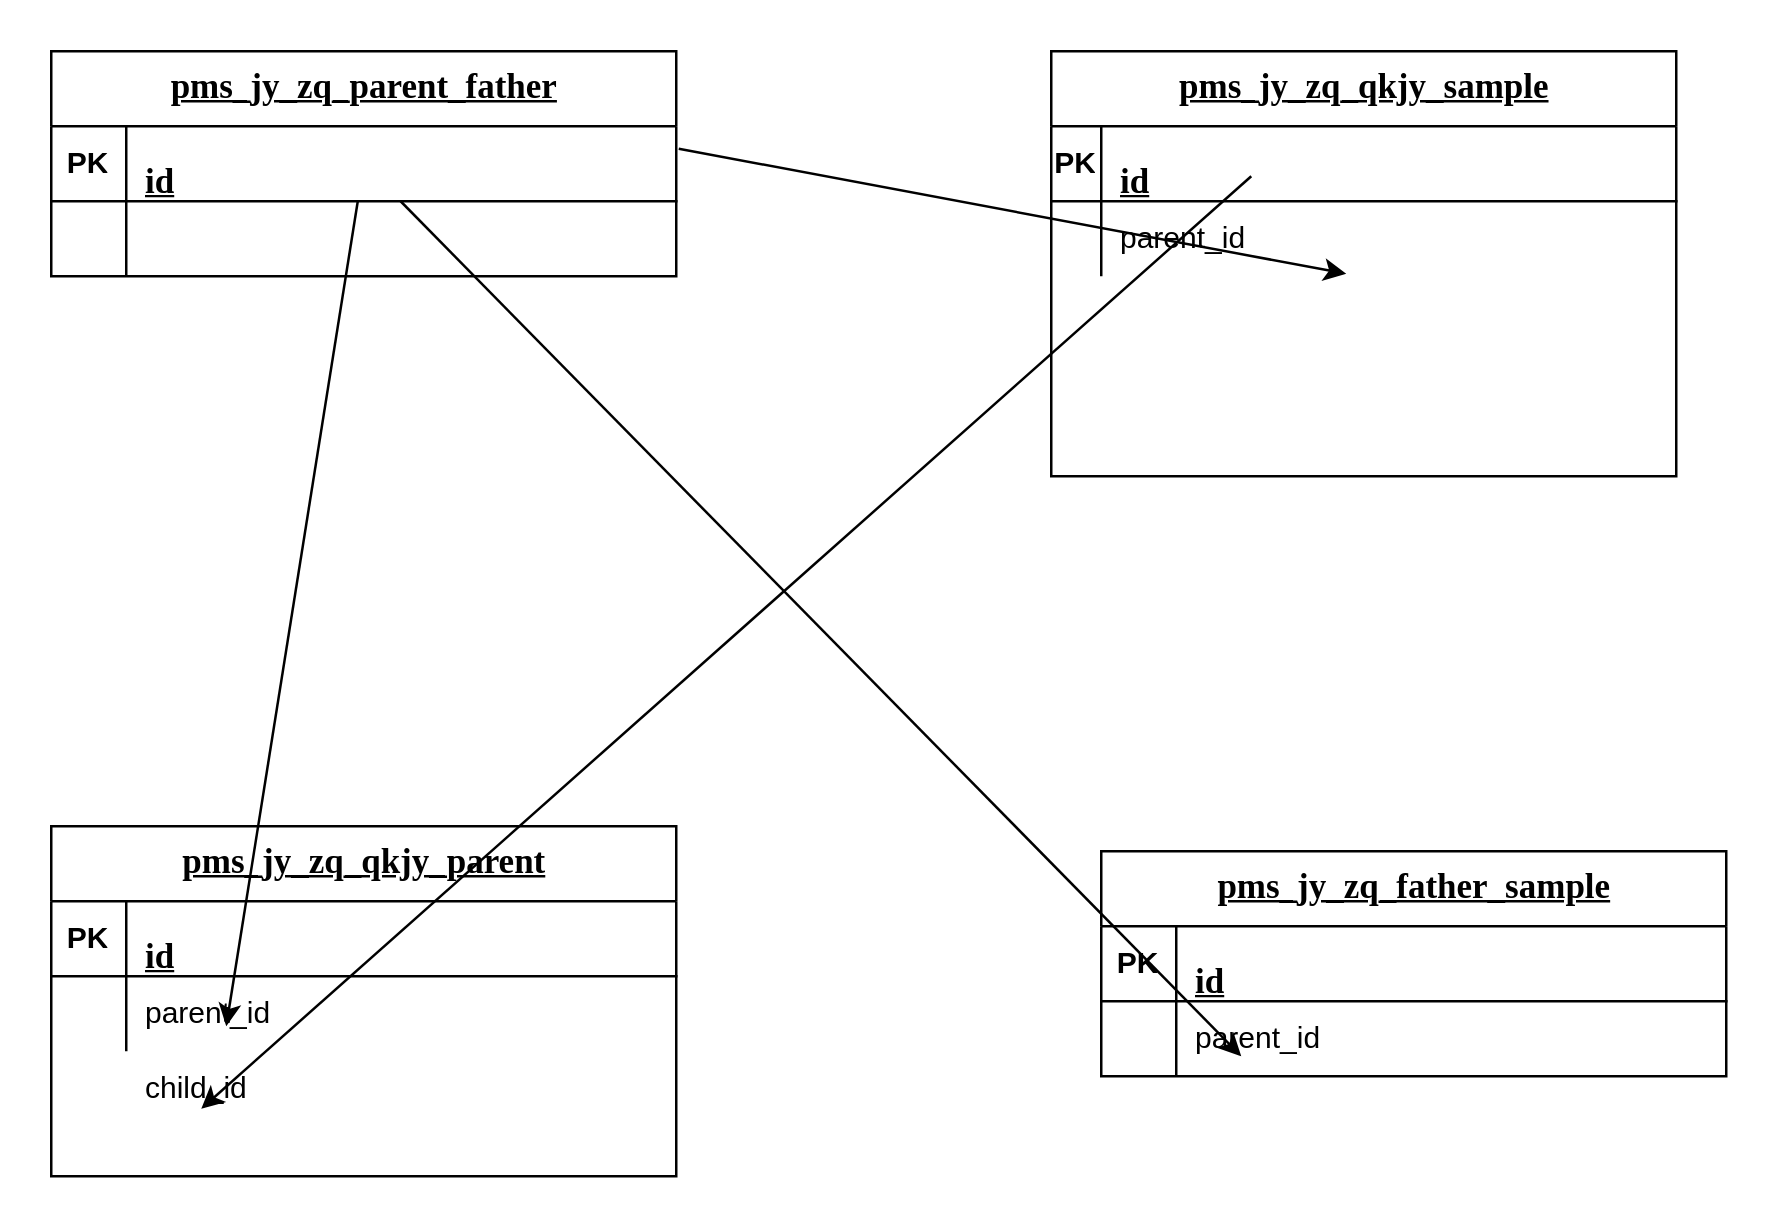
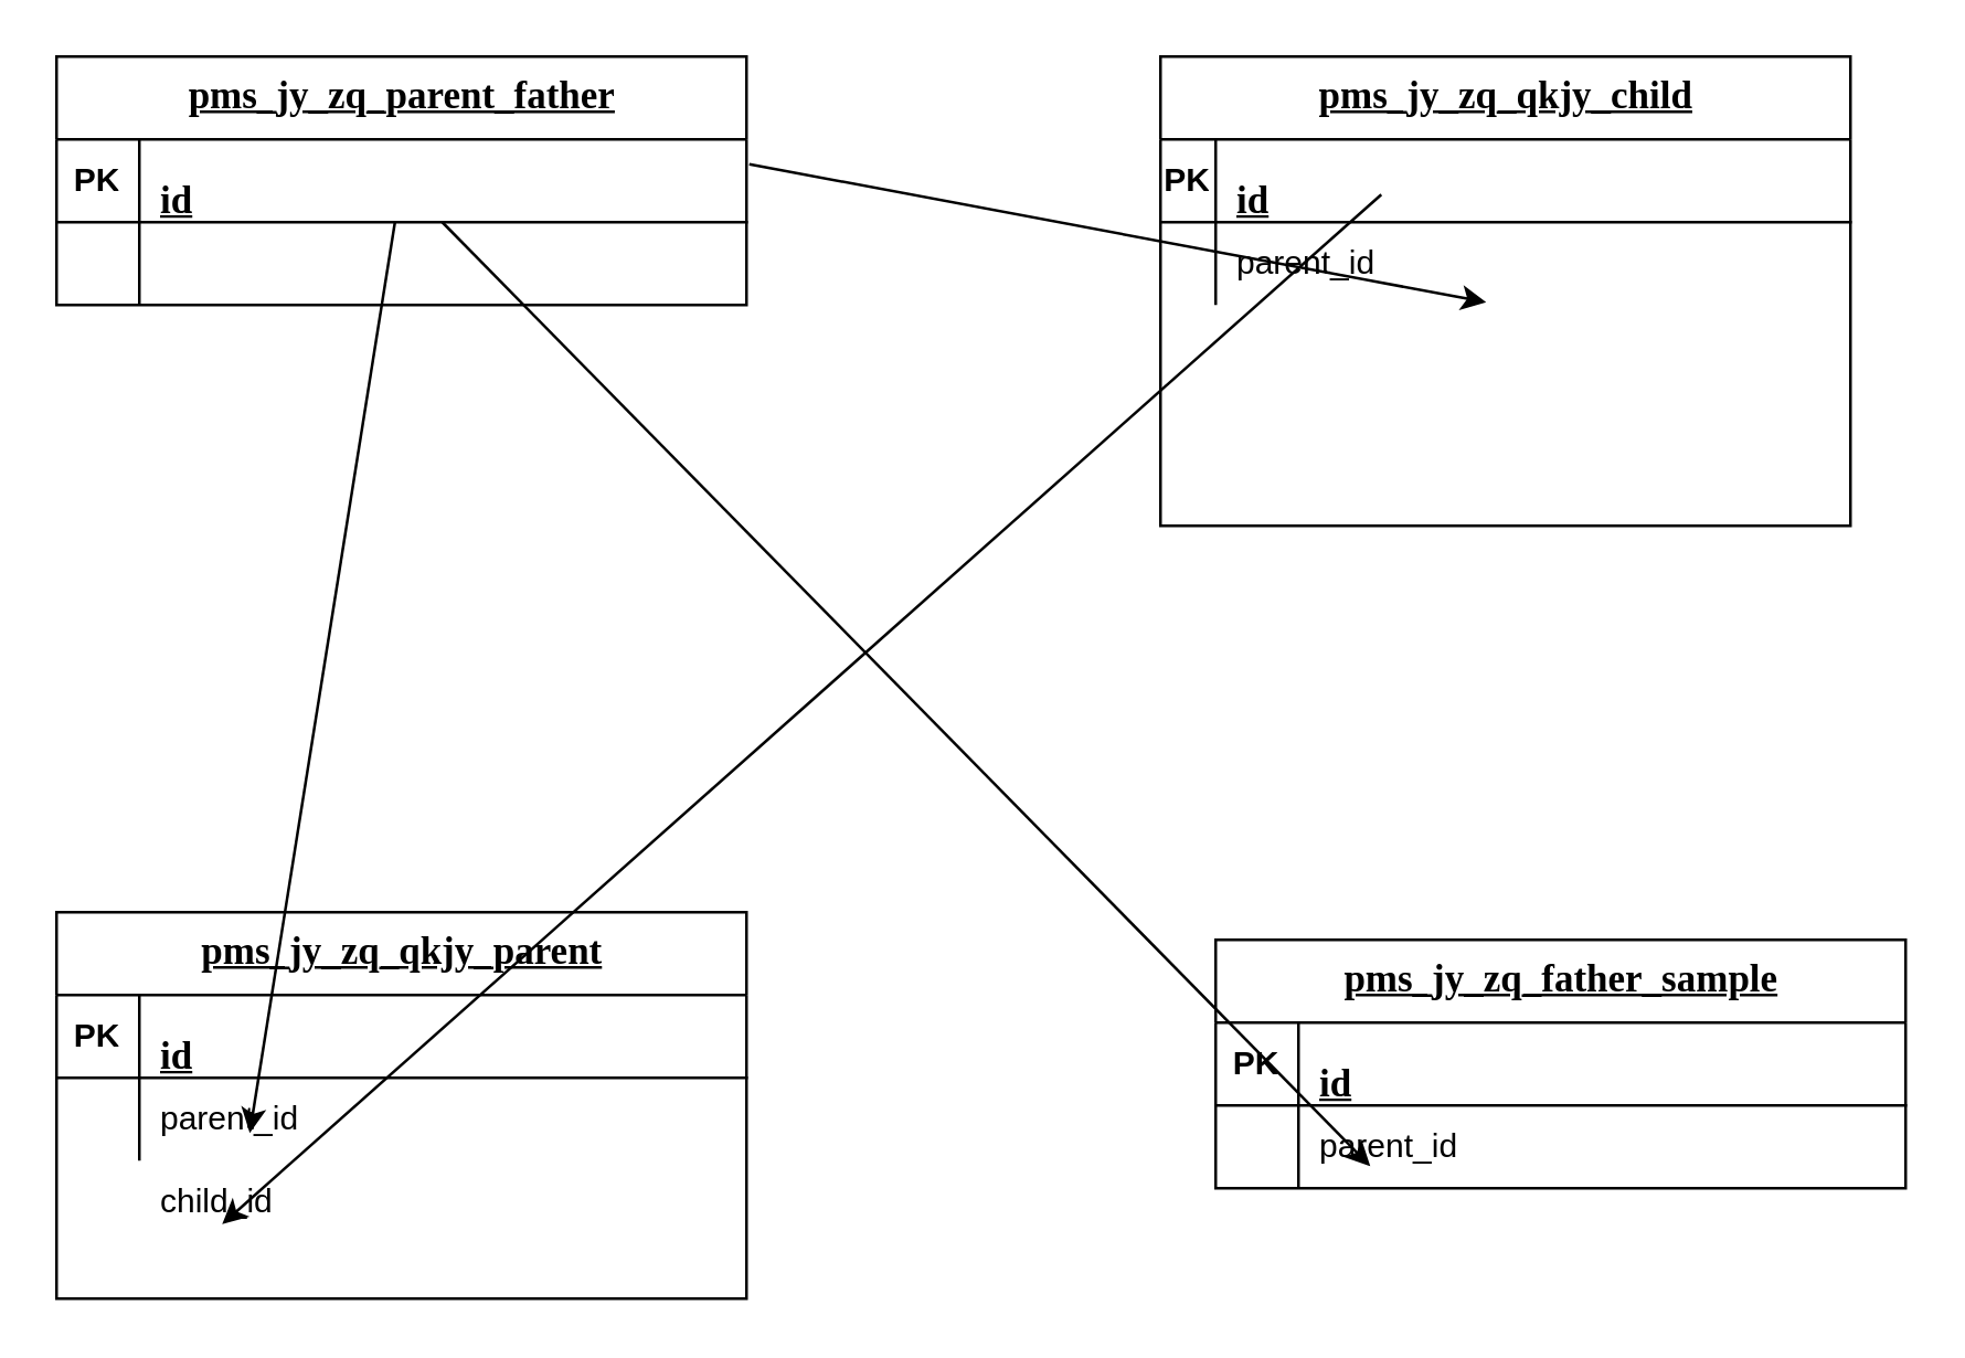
- <mxCell id="9" value="&lt;p style=&quot;text-align: left;&quot; class=&quot;MsoNormal&quot;&gt;&lt;u style=&quot;font-family: Calibri; font-size: 14px; text-wrap-mode: wrap;&quot;&gt;pms_jy_zq_qkjy_sample&lt;/u&gt;&lt;/p&gt;" style="shape=table;startSize=30;container=1;collapsible=1;childLayout=tableLayout;fixedRows=1;rowLines=0;fontStyle=1;align=center;resizeLast=1;html=1;" vertex="1" parent="1"><mxGeometry x="420" y="20" width="250" height="170" as="geometry" /></mxCell>
+ <mxCell id="9" value="&lt;p style=&quot;text-align: left;&quot; class=&quot;MsoNormal&quot;&gt;&lt;u style=&quot;font-family: Calibri; font-size: 14px; text-wrap-mode: wrap;&quot;&gt;pms_jy_zq_qkjy_child&lt;/u&gt;&lt;/p&gt;" style="shape=table;startSize=30;container=1;collapsible=1;childLayout=tableLayout;fixedRows=1;rowLines=0;fontStyle=1;align=center;resizeLast=1;html=1;" vertex="1" parent="1"><mxGeometry x="420" y="20" width="250" height="170" as="geometry" /></mxCell>
